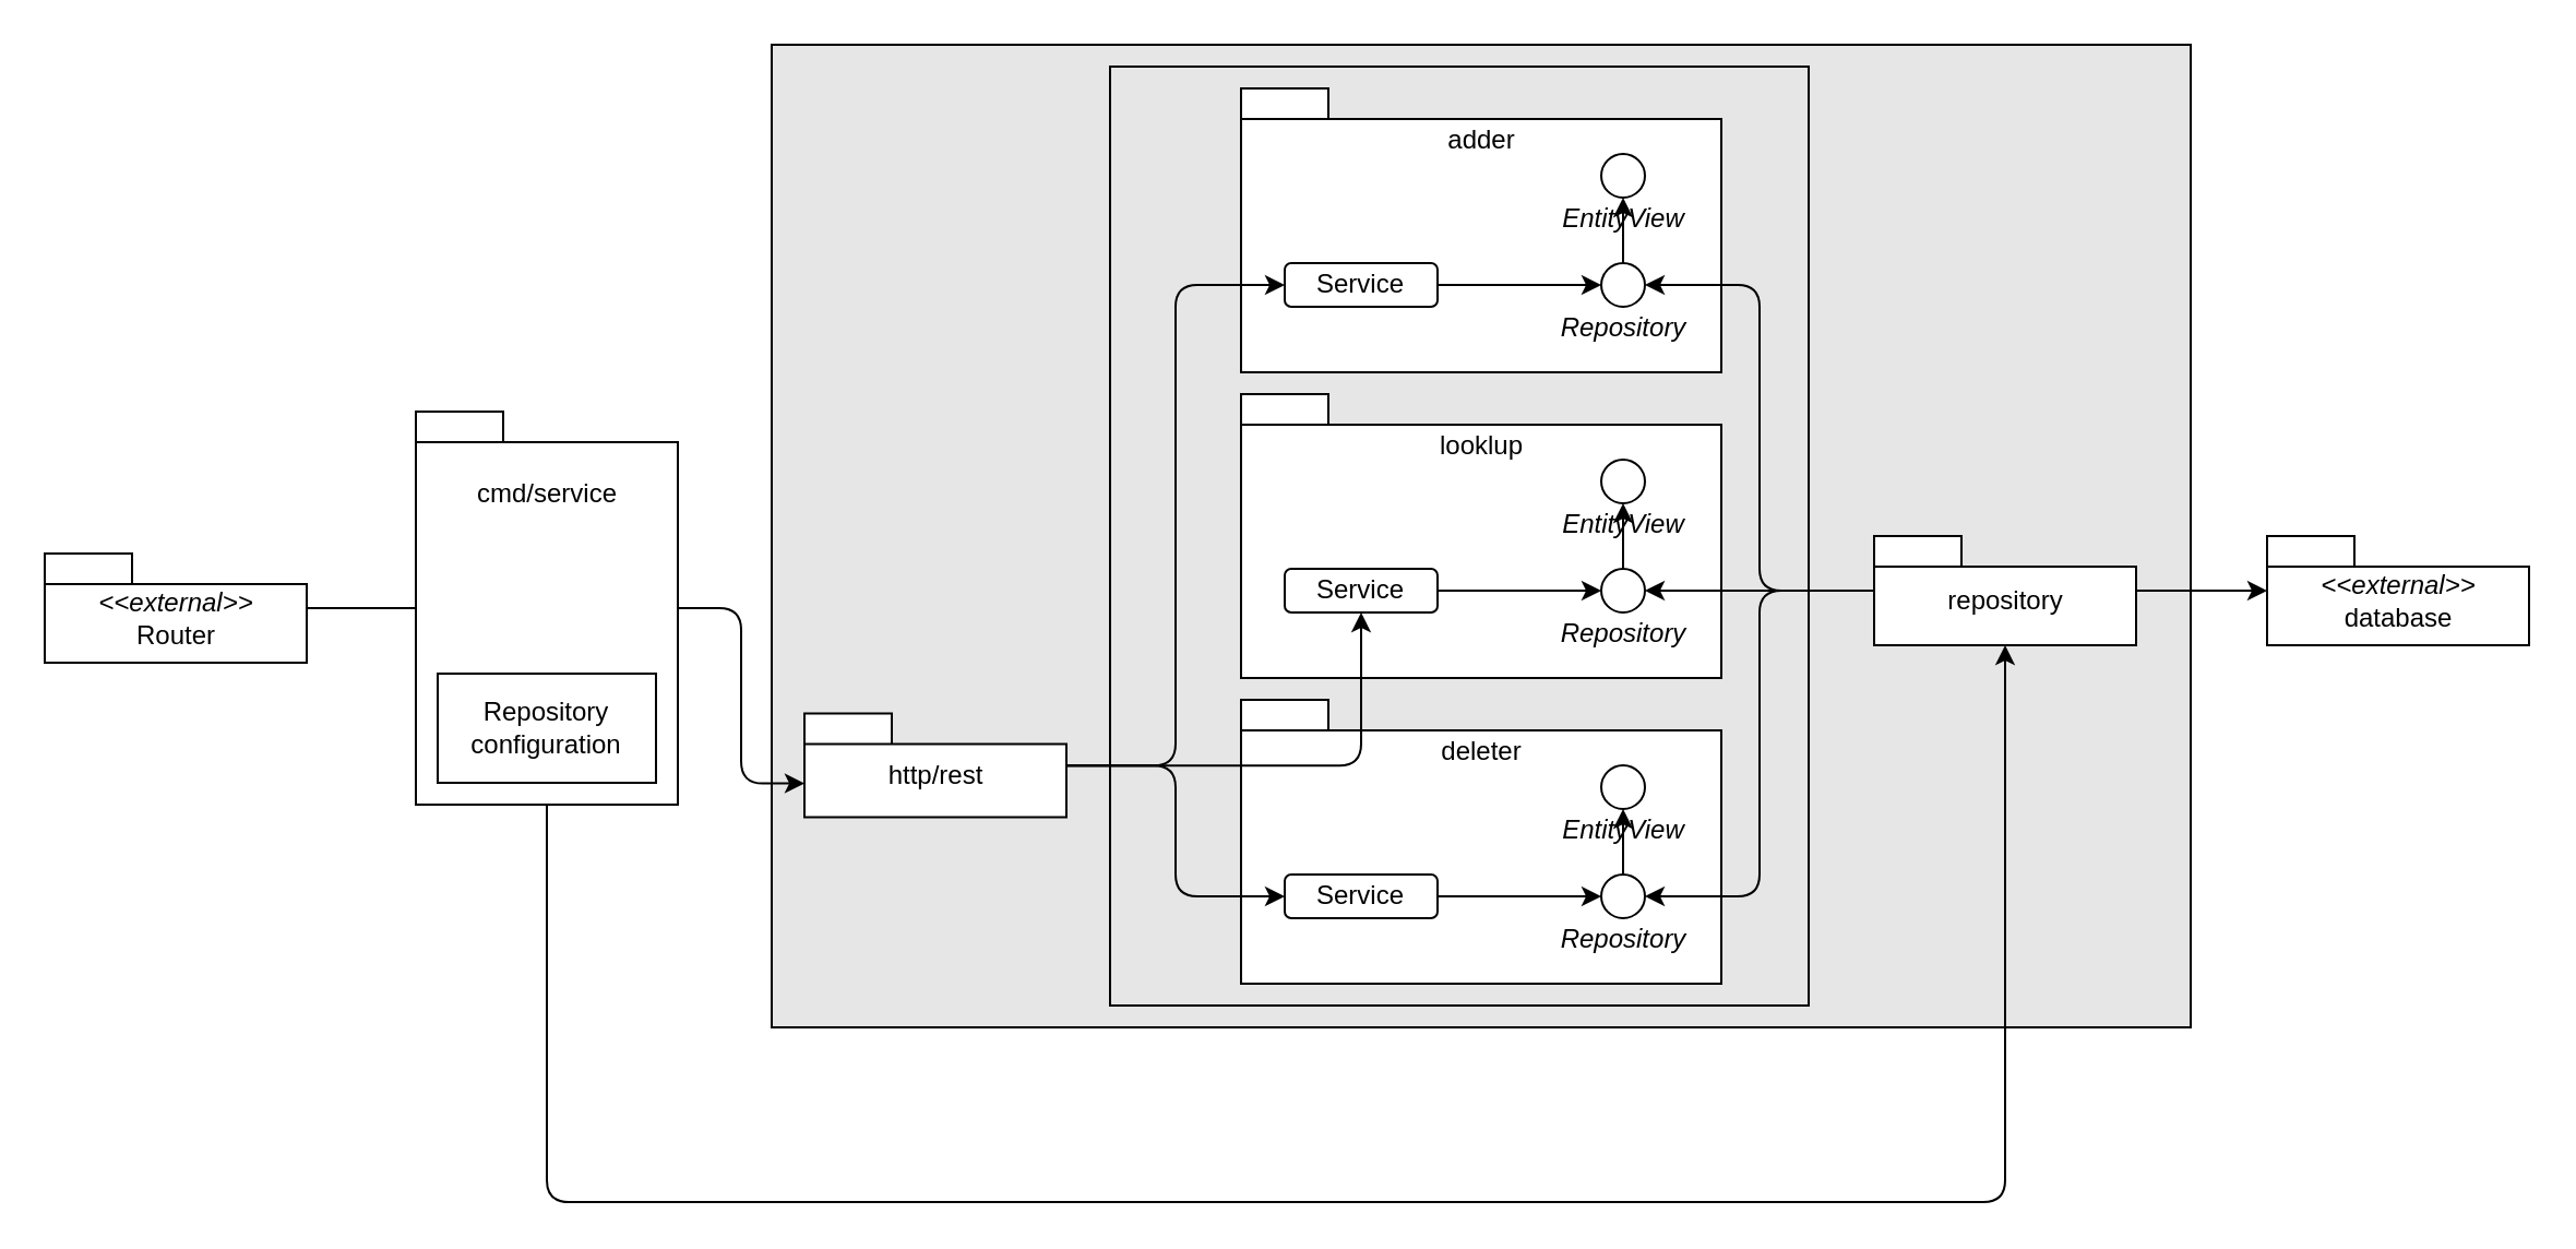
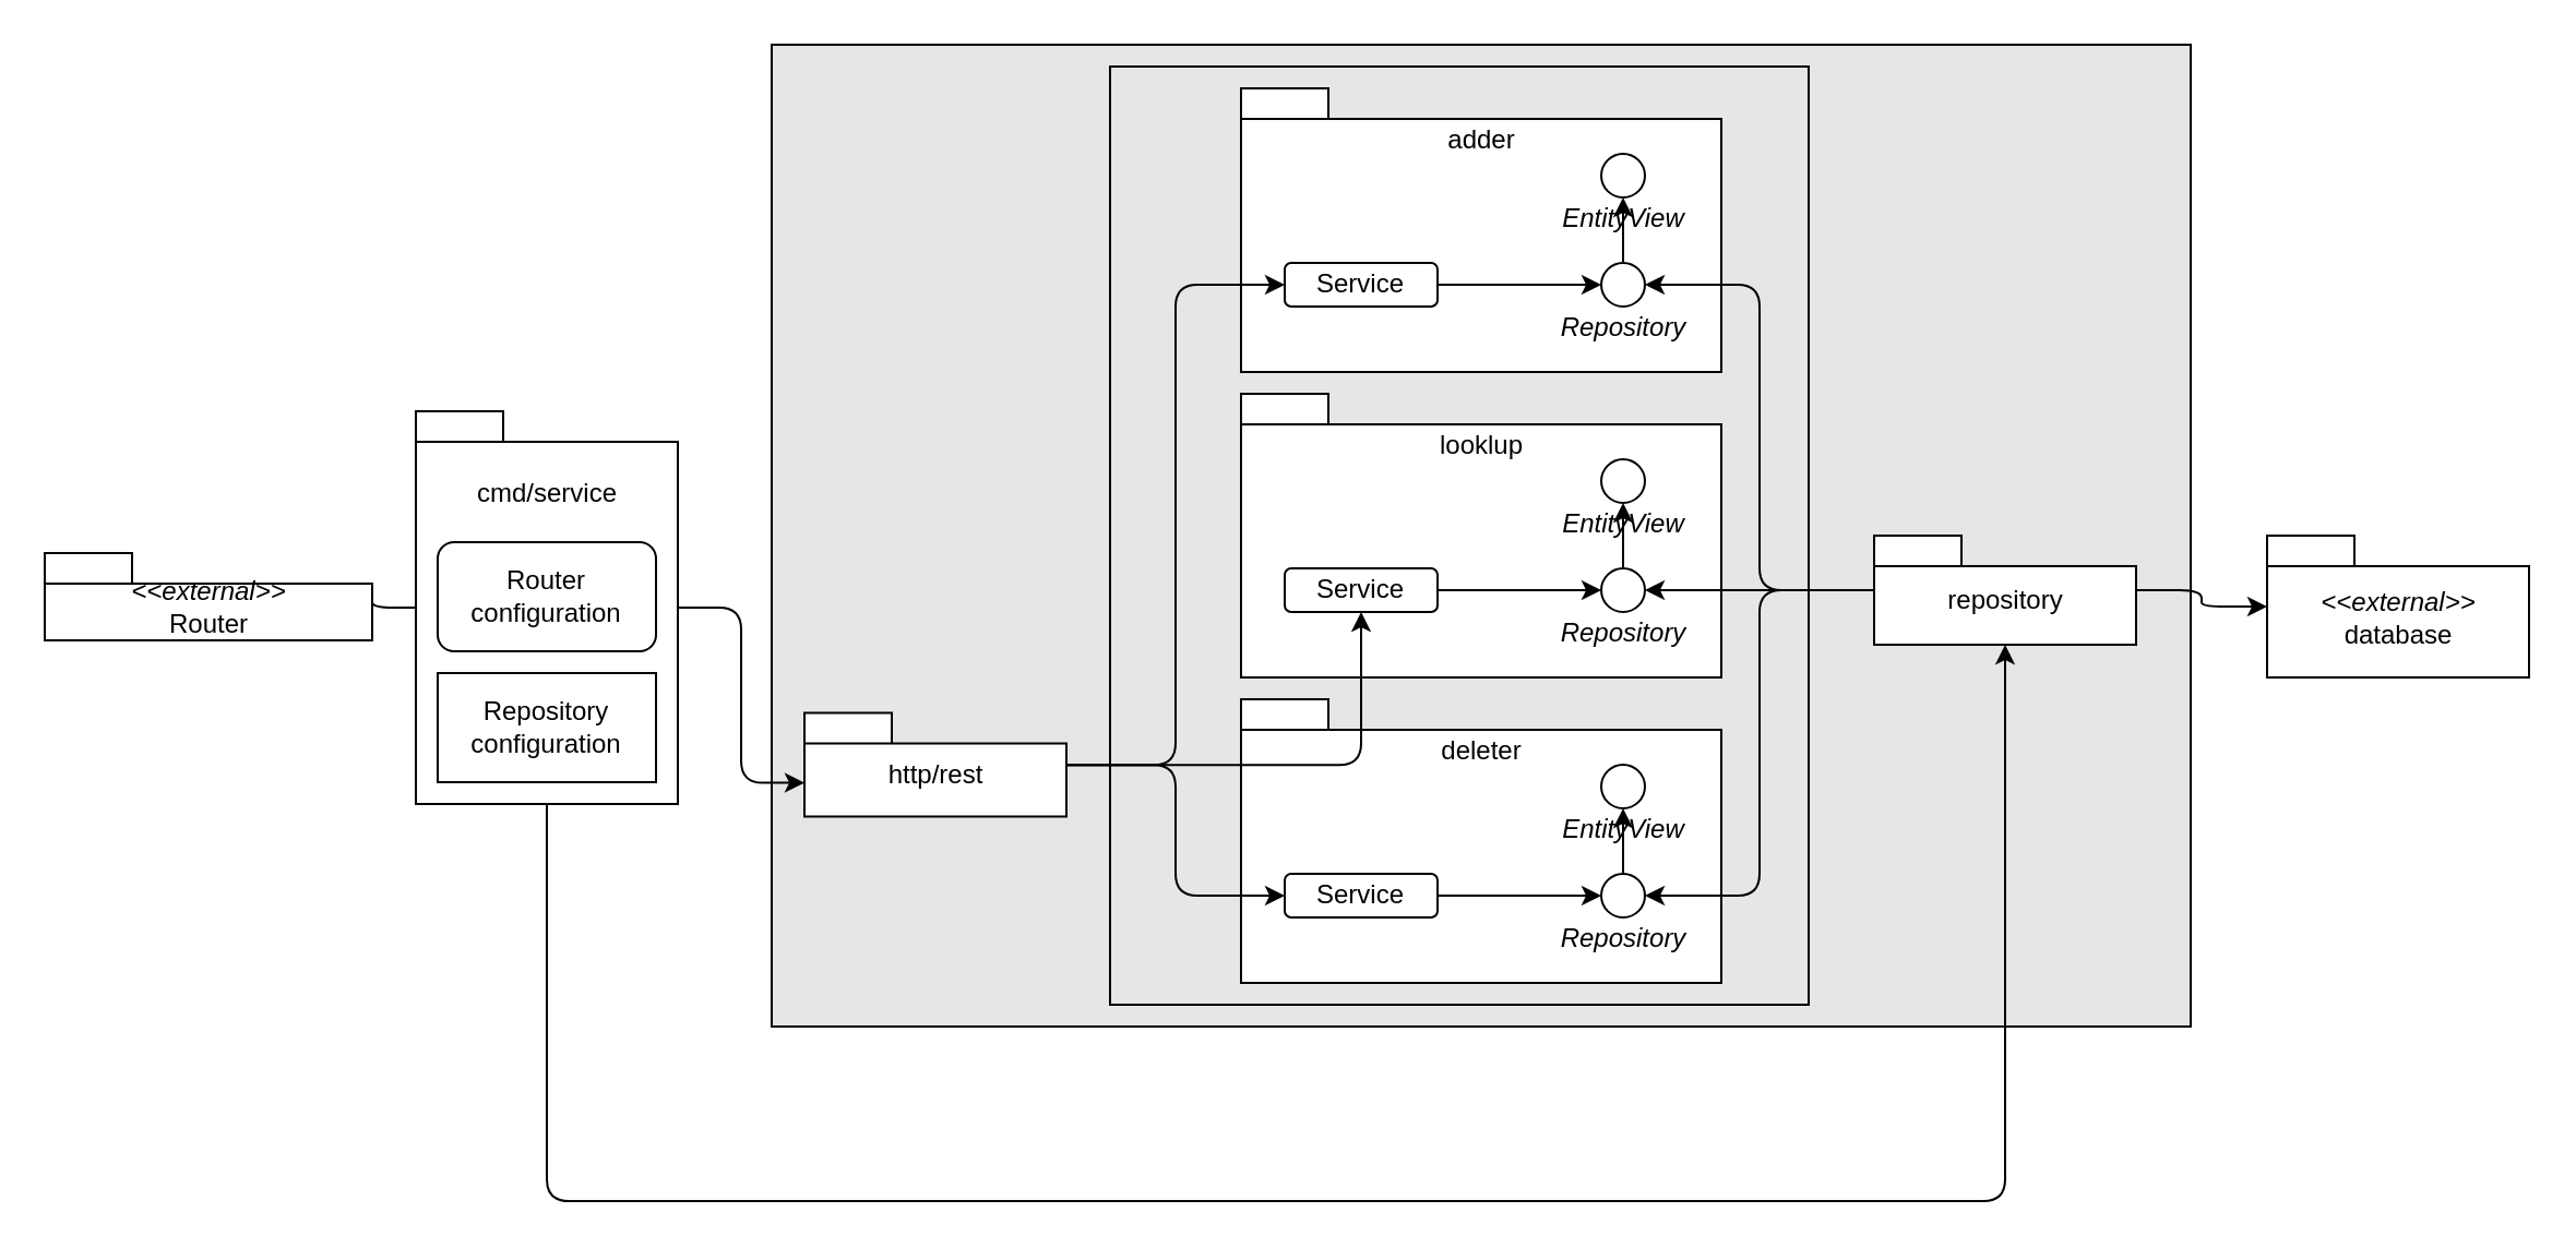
- <mxCell id="42" value="&lt;i&gt;&amp;lt;&amp;lt;external&amp;gt;&amp;gt;&lt;/i&gt;&lt;br&gt;database" style="shape=folder;fontStyle=0;spacingTop=10;tabWidth=40;tabHeight=14;tabPosition=left;html=1;fontFamily=Arial;" parent="1" vertex="1"><mxGeometry x="1038" y="245" width="120" height="50" as="geometry" /></mxCell>
+ <mxCell id="42" value="&lt;i&gt;&amp;lt;&amp;lt;external&amp;gt;&amp;gt;&lt;/i&gt;&lt;br&gt;database" style="shape=folder;fontStyle=0;spacingTop=10;tabWidth=40;tabHeight=14;tabPosition=left;html=1;fontFamily=Arial;" parent="1" vertex="1"><mxGeometry x="1038" y="245" width="120" height="65" as="geometry" /></mxCell>
+ <mxCell id="50" value="Router configuration" style="rounded=1;whiteSpace=wrap;html=1;labelBackgroundColor=none;fontFamily=Arial;fillColor=default;" parent="48" vertex="1"><mxGeometry x="10" y="60" width="100" height="50" as="geometry" /></mxCell>
- <mxCell id="52" value="&lt;i&gt;&amp;lt;&amp;lt;external&amp;gt;&amp;gt;&lt;/i&gt;&lt;br&gt;Router" style="shape=folder;fontStyle=0;spacingTop=10;tabWidth=40;tabHeight=14;tabPosition=left;html=1;fontFamily=Arial;" parent="1" vertex="1"><mxGeometry x="20" y="253" width="120" height="50" as="geometry" /></mxCell>
+ <mxCell id="52" value="&lt;i&gt;&amp;lt;&amp;lt;external&amp;gt;&amp;gt;&lt;/i&gt;&lt;br&gt;Router" style="shape=folder;fontStyle=0;spacingTop=10;tabWidth=40;tabHeight=14;tabPosition=left;html=1;fontFamily=Arial;" parent="1" vertex="1"><mxGeometry x="20" y="253" width="150" height="40" as="geometry" /></mxCell>
